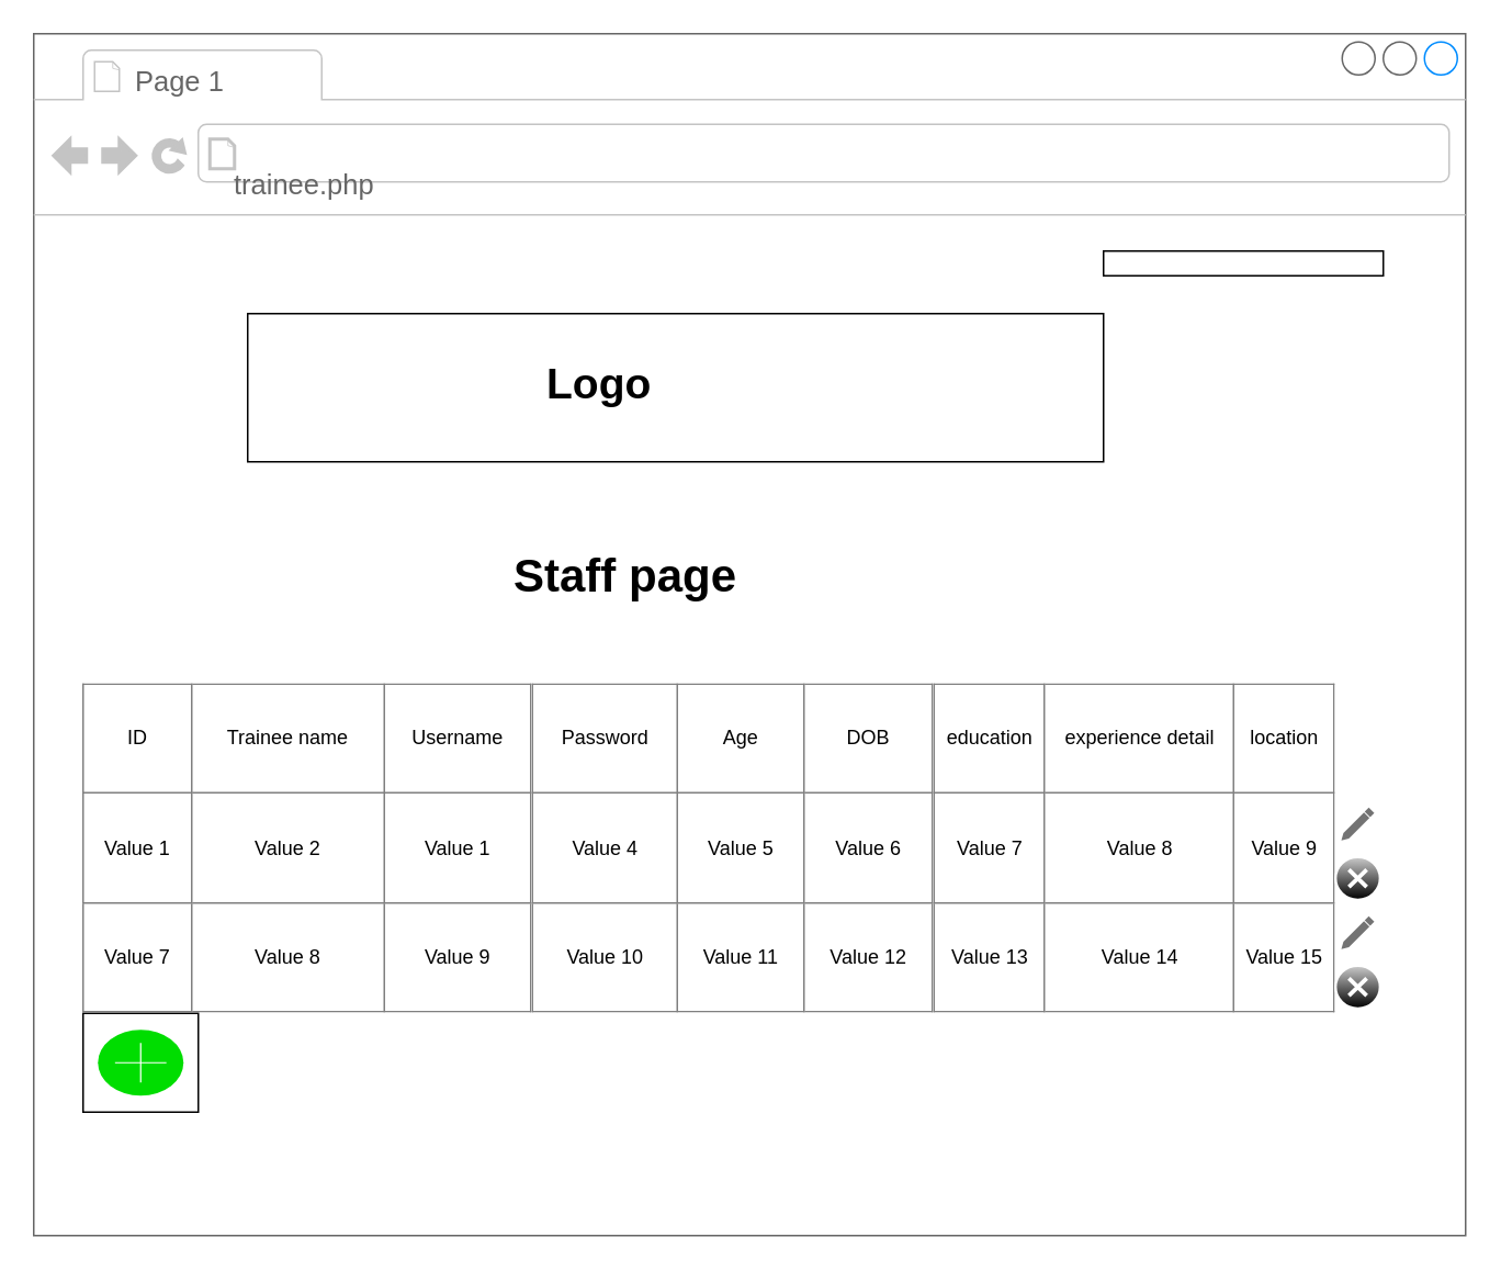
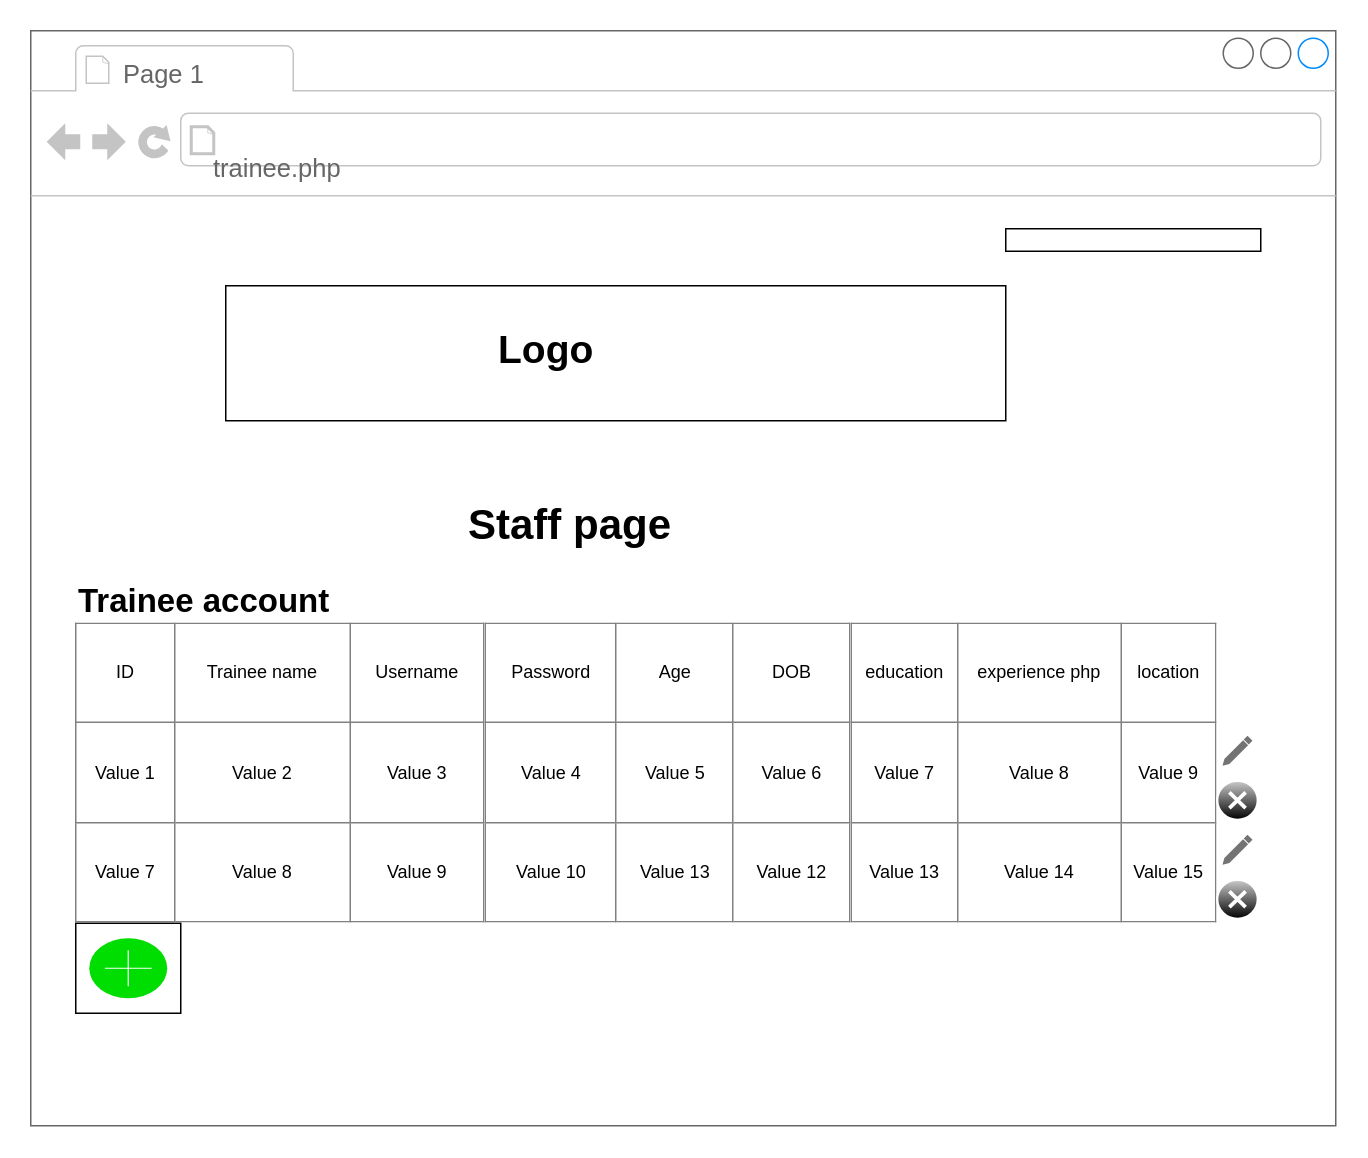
+ <mxCell id="12" value="&lt;font style=&quot;font-size: 22px&quot;&gt;&lt;b&gt;Trainee account&amp;nbsp;&lt;/b&gt;&lt;/font&gt;" style="text;html=1;resizable=0;points=[];autosize=1;align=left;verticalAlign=top;spacingTop=-4;" vertex="1" parent="2"><mxGeometry x="30" y="365" width="190" height="20" as="geometry" /></mxCell>
- <mxCell id="9" value="&lt;table border=&quot;1&quot; width=&quot;100%&quot; style=&quot;width: 100% ; height: 100% ; border-collapse: collapse&quot;&gt;&lt;tbody&gt;&lt;tr&gt;&lt;td align=&quot;center&quot;&gt;ID&lt;/td&gt;&lt;td align=&quot;center&quot;&gt;Trainee name&lt;/td&gt;&lt;td align=&quot;center&quot;&gt;Username&lt;/td&gt;&lt;/tr&gt;&lt;tr&gt;&lt;td align=&quot;center&quot;&gt;Value 1&lt;/td&gt;&lt;td align=&quot;center&quot;&gt;Value 2&lt;/td&gt;&lt;td align=&quot;center&quot;&gt;Value 1&lt;/td&gt;&lt;/tr&gt;&lt;tr&gt;&lt;td align=&quot;center&quot;&gt;Value 7&lt;/td&gt;&lt;td align=&quot;center&quot;&gt;Value 8&lt;/td&gt;&lt;td align=&quot;center&quot;&gt;Value 9&lt;/td&gt;&lt;/tr&gt;&lt;/tbody&gt;&lt;/table&gt;" style="text;html=1;strokeColor=none;fillColor=none;overflow=fill;" vertex="1" parent="2"><mxGeometry x="30" y="395" width="273" height="200" as="geometry" /></mxCell>
+ <mxCell id="9" value="&lt;table border=&quot;1&quot; width=&quot;100%&quot; style=&quot;width: 100% ; height: 100% ; border-collapse: collapse&quot;&gt;&lt;tbody&gt;&lt;tr&gt;&lt;td align=&quot;center&quot;&gt;ID&lt;/td&gt;&lt;td align=&quot;center&quot;&gt;Trainee name&lt;/td&gt;&lt;td align=&quot;center&quot;&gt;Username&lt;/td&gt;&lt;/tr&gt;&lt;tr&gt;&lt;td align=&quot;center&quot;&gt;Value 1&lt;/td&gt;&lt;td align=&quot;center&quot;&gt;Value 2&lt;/td&gt;&lt;td align=&quot;center&quot;&gt;Value 3&lt;/td&gt;&lt;/tr&gt;&lt;tr&gt;&lt;td align=&quot;center&quot;&gt;Value 7&lt;/td&gt;&lt;td align=&quot;center&quot;&gt;Value 8&lt;/td&gt;&lt;td align=&quot;center&quot;&gt;Value 9&lt;/td&gt;&lt;/tr&gt;&lt;/tbody&gt;&lt;/table&gt;" style="text;html=1;strokeColor=none;fillColor=none;overflow=fill;" vertex="1" parent="2"><mxGeometry x="30" y="395" width="273" height="200" as="geometry" /></mxCell>
- <mxCell id="11" value="&lt;table border=&quot;1&quot; width=&quot;100%&quot; style=&quot;width: 100% ; height: 100% ; border-collapse: collapse&quot;&gt;&lt;tbody&gt;&lt;tr&gt;&lt;td align=&quot;center&quot;&gt;Password&lt;/td&gt;&lt;td align=&quot;center&quot;&gt;Age&lt;/td&gt;&lt;td align=&quot;center&quot;&gt;DOB&lt;/td&gt;&lt;/tr&gt;&lt;tr&gt;&lt;td align=&quot;center&quot;&gt;Value 4&lt;/td&gt;&lt;td align=&quot;center&quot;&gt;Value 5&lt;/td&gt;&lt;td align=&quot;center&quot;&gt;Value 6&lt;/td&gt;&lt;/tr&gt;&lt;tr&gt;&lt;td align=&quot;center&quot;&gt;Value 10&lt;/td&gt;&lt;td align=&quot;center&quot;&gt;Value 11&lt;/td&gt;&lt;td align=&quot;center&quot;&gt;Value 12&lt;/td&gt;&lt;/tr&gt;&lt;/tbody&gt;&lt;/table&gt;" style="text;html=1;strokeColor=none;fillColor=none;overflow=fill;" vertex="1" parent="2"><mxGeometry x="303" y="395" width="244" height="200" as="geometry" /></mxCell>
+ <mxCell id="11" value="&lt;table border=&quot;1&quot; width=&quot;100%&quot; style=&quot;width: 100% ; height: 100% ; border-collapse: collapse&quot;&gt;&lt;tbody&gt;&lt;tr&gt;&lt;td align=&quot;center&quot;&gt;Password&lt;/td&gt;&lt;td align=&quot;center&quot;&gt;Age&lt;/td&gt;&lt;td align=&quot;center&quot;&gt;DOB&lt;/td&gt;&lt;/tr&gt;&lt;tr&gt;&lt;td align=&quot;center&quot;&gt;Value 4&lt;/td&gt;&lt;td align=&quot;center&quot;&gt;Value 5&lt;/td&gt;&lt;td align=&quot;center&quot;&gt;Value 6&lt;/td&gt;&lt;/tr&gt;&lt;tr&gt;&lt;td align=&quot;center&quot;&gt;Value 10&lt;/td&gt;&lt;td align=&quot;center&quot;&gt;Value 13&lt;/td&gt;&lt;td align=&quot;center&quot;&gt;Value 12&lt;/td&gt;&lt;/tr&gt;&lt;/tbody&gt;&lt;/table&gt;" style="text;html=1;strokeColor=none;fillColor=none;overflow=fill;" vertex="1" parent="2"><mxGeometry x="303" y="395" width="244" height="200" as="geometry" /></mxCell>
- <mxCell id="13" value="&lt;table border=&quot;1&quot; width=&quot;100%&quot; style=&quot;width: 100% ; height: 100% ; border-collapse: collapse&quot;&gt;&lt;tbody&gt;&lt;tr&gt;&lt;td align=&quot;center&quot;&gt;education&lt;/td&gt;&lt;td align=&quot;center&quot;&gt;experience detail&lt;/td&gt;&lt;td align=&quot;center&quot;&gt;location&lt;/td&gt;&lt;/tr&gt;&lt;tr&gt;&lt;td align=&quot;center&quot;&gt;Value 7&lt;/td&gt;&lt;td align=&quot;center&quot;&gt;Value 8&lt;/td&gt;&lt;td align=&quot;center&quot;&gt;Value 9&lt;/td&gt;&lt;/tr&gt;&lt;tr&gt;&lt;td align=&quot;center&quot;&gt;Value 13&lt;/td&gt;&lt;td align=&quot;center&quot;&gt;Value 14&lt;/td&gt;&lt;td align=&quot;center&quot;&gt;Value 15&lt;/td&gt;&lt;/tr&gt;&lt;/tbody&gt;&lt;/table&gt;" style="text;html=1;strokeColor=none;fillColor=none;overflow=fill;" vertex="1" parent="2"><mxGeometry x="547" y="395" width="244" height="200" as="geometry" /></mxCell>
+ <mxCell id="13" value="&lt;table border=&quot;1&quot; width=&quot;100%&quot; style=&quot;width: 100% ; height: 100% ; border-collapse: collapse&quot;&gt;&lt;tbody&gt;&lt;tr&gt;&lt;td align=&quot;center&quot;&gt;education&lt;/td&gt;&lt;td align=&quot;center&quot;&gt;experience php&lt;/td&gt;&lt;td align=&quot;center&quot;&gt;location&lt;/td&gt;&lt;/tr&gt;&lt;tr&gt;&lt;td align=&quot;center&quot;&gt;Value 7&lt;/td&gt;&lt;td align=&quot;center&quot;&gt;Value 8&lt;/td&gt;&lt;td align=&quot;center&quot;&gt;Value 9&lt;/td&gt;&lt;/tr&gt;&lt;tr&gt;&lt;td align=&quot;center&quot;&gt;Value 13&lt;/td&gt;&lt;td align=&quot;center&quot;&gt;Value 14&lt;/td&gt;&lt;td align=&quot;center&quot;&gt;Value 15&lt;/td&gt;&lt;/tr&gt;&lt;/tbody&gt;&lt;/table&gt;" style="text;html=1;strokeColor=none;fillColor=none;overflow=fill;" vertex="1" parent="2"><mxGeometry x="547" y="395" width="244" height="200" as="geometry" /></mxCell>
